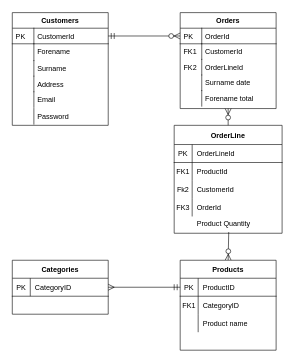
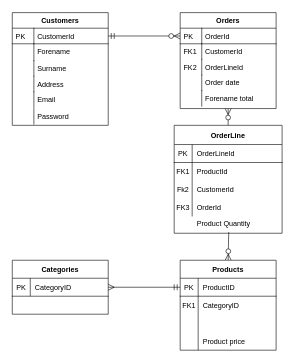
- <mxCell id="17" value="Surname date" style="shape=partialRectangle;top=0;left=0;right=0;bottom=0;align=left;verticalAlign=top;fillColor=none;spacingLeft=40;spacingRight=4;overflow=hidden;rotatable=0;points=[[0,0.5],[1,0.5]];portConstraint=eastwest;dropTarget=0;rounded=0;shadow=0;strokeWidth=1;" parent="1" vertex="1"><mxGeometry x="300" y="124" width="160" height="26" as="geometry" /></mxCell>
+ <mxCell id="17" value="Order date" style="shape=partialRectangle;top=0;left=0;right=0;bottom=0;align=left;verticalAlign=top;fillColor=none;spacingLeft=40;spacingRight=4;overflow=hidden;rotatable=0;points=[[0,0.5],[1,0.5]];portConstraint=eastwest;dropTarget=0;rounded=0;shadow=0;strokeWidth=1;" parent="1" vertex="1"><mxGeometry x="300" y="124" width="160" height="26" as="geometry" /></mxCell>
- <mxCell id="41" value="Product name" style="shape=partialRectangle;connectable=0;fillColor=none;top=0;left=0;bottom=0;right=0;align=left;spacingLeft=6;overflow=hidden;" parent="39" vertex="1"><mxGeometry x="30" width="130" height="30" as="geometry" /></mxCell>
+ <mxCell id="44" value="Product price" style="shape=partialRectangle;connectable=0;fillColor=none;top=0;left=0;bottom=0;right=0;align=left;spacingLeft=6;overflow=hidden;" parent="42" vertex="1"><mxGeometry x="30" width="130" height="30" as="geometry" /></mxCell>
